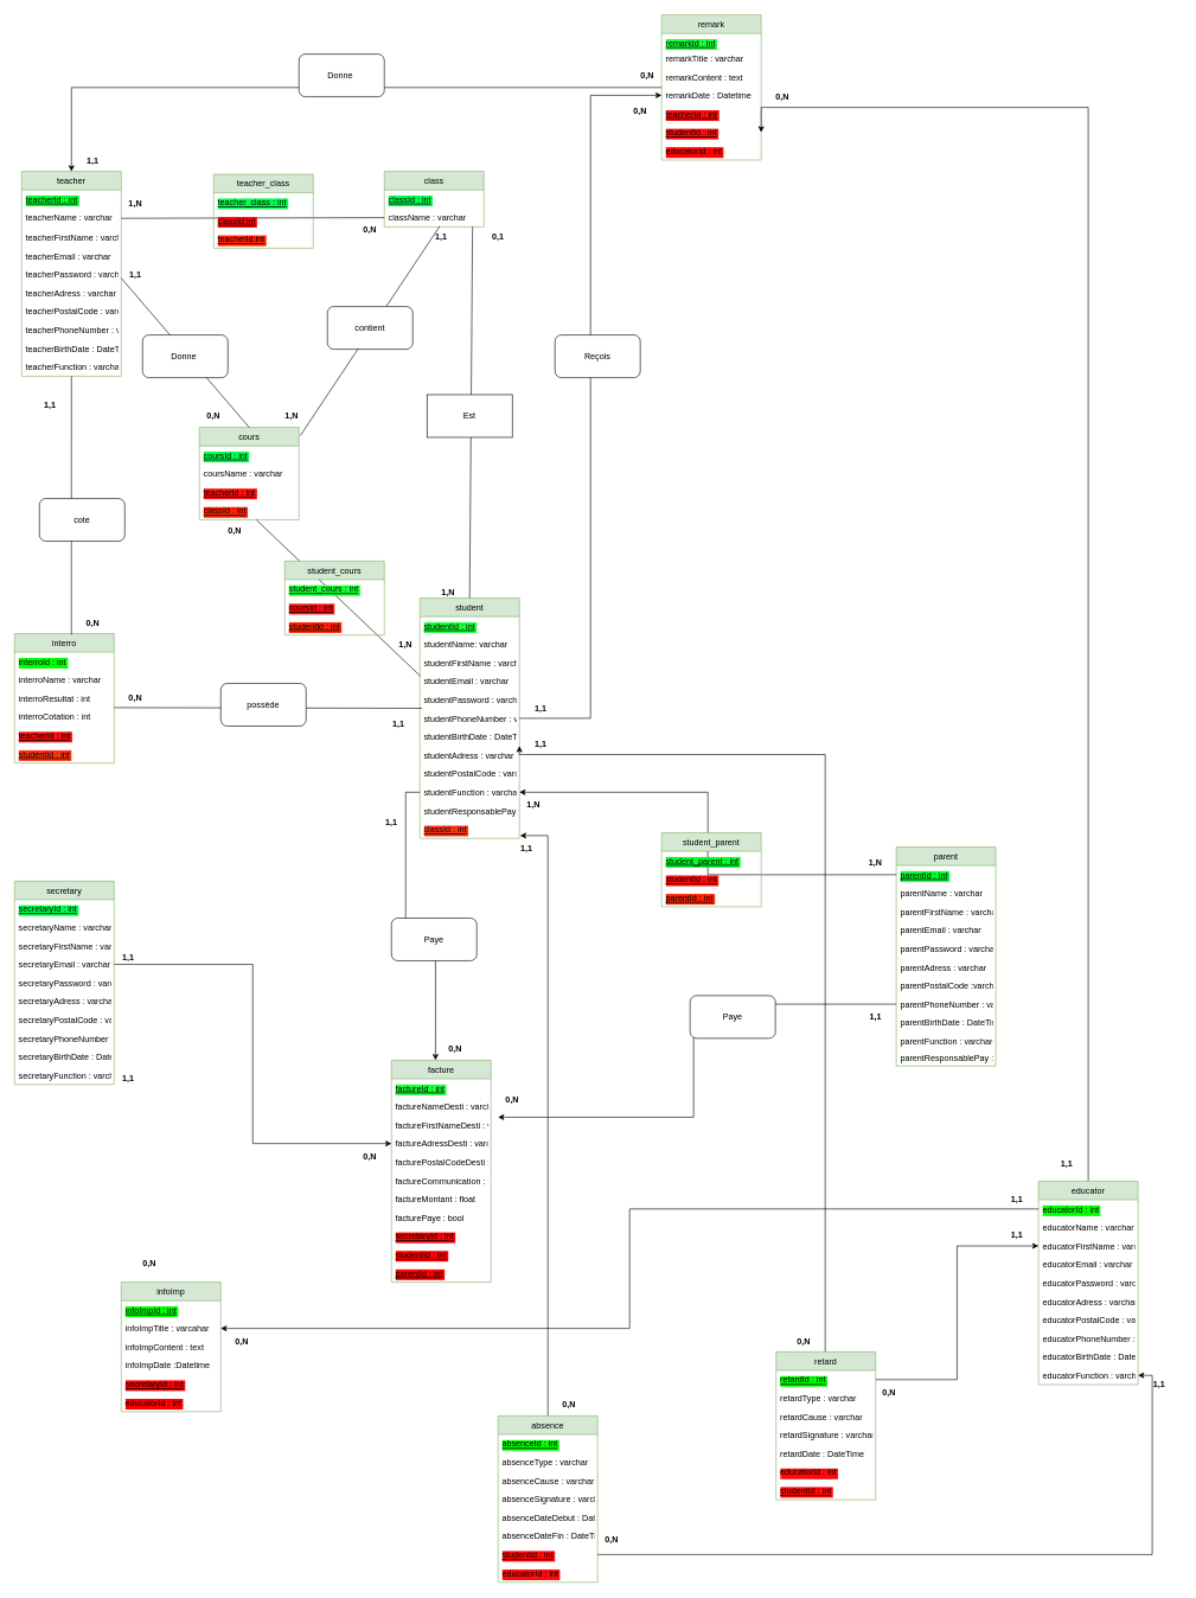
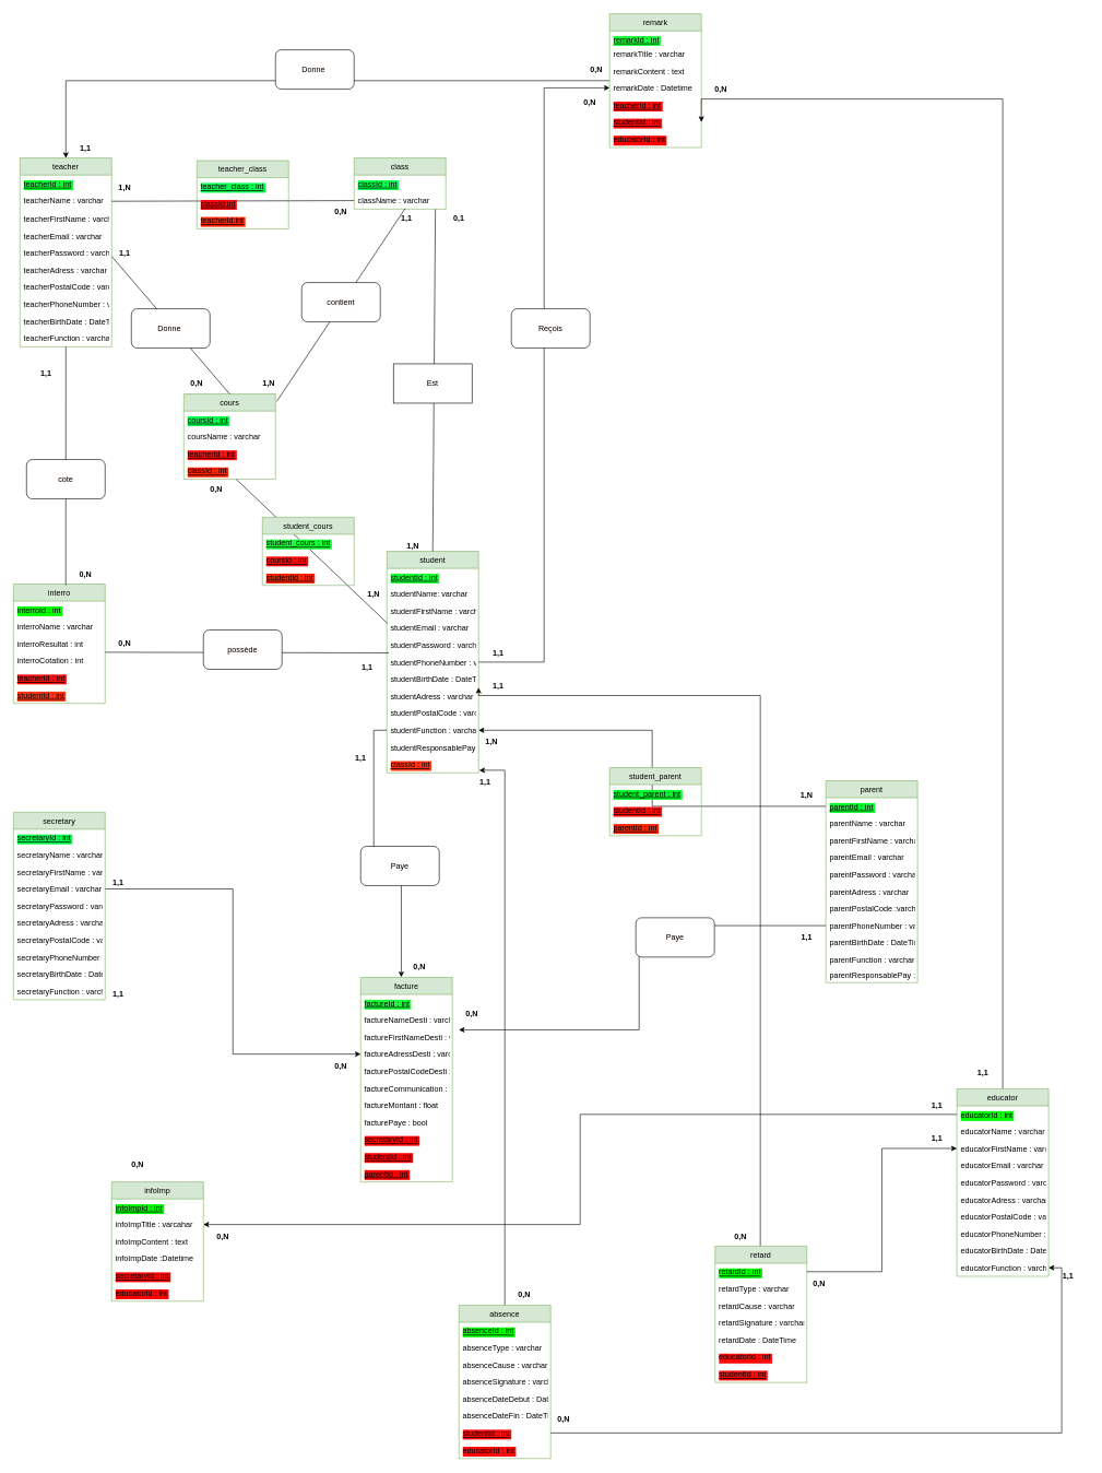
- <mxCell id="72" value="cote" style="rounded=1;whiteSpace=wrap;html=1;labelBackgroundColor=#FFFCFA;strokeColor=default;fontColor=#000000;" parent="1" vertex="1"><mxGeometry x="55" y="700" width="120" height="60" as="geometry" /></mxCell>
+ <mxCell id="72" value="cote" style="rounded=1;whiteSpace=wrap;html=1;labelBackgroundColor=#FFFCFA;strokeColor=default;fontColor=#000000;" parent="1" vertex="1"><mxGeometry x="40" y="700" width="120" height="60" as="geometry" /></mxCell>
